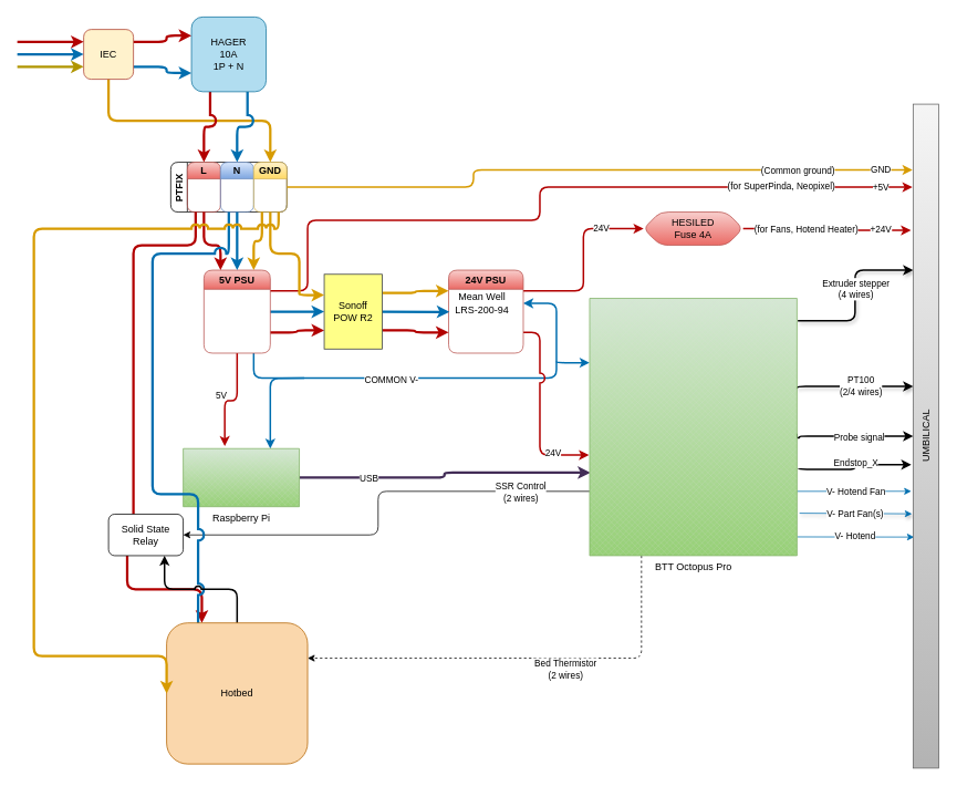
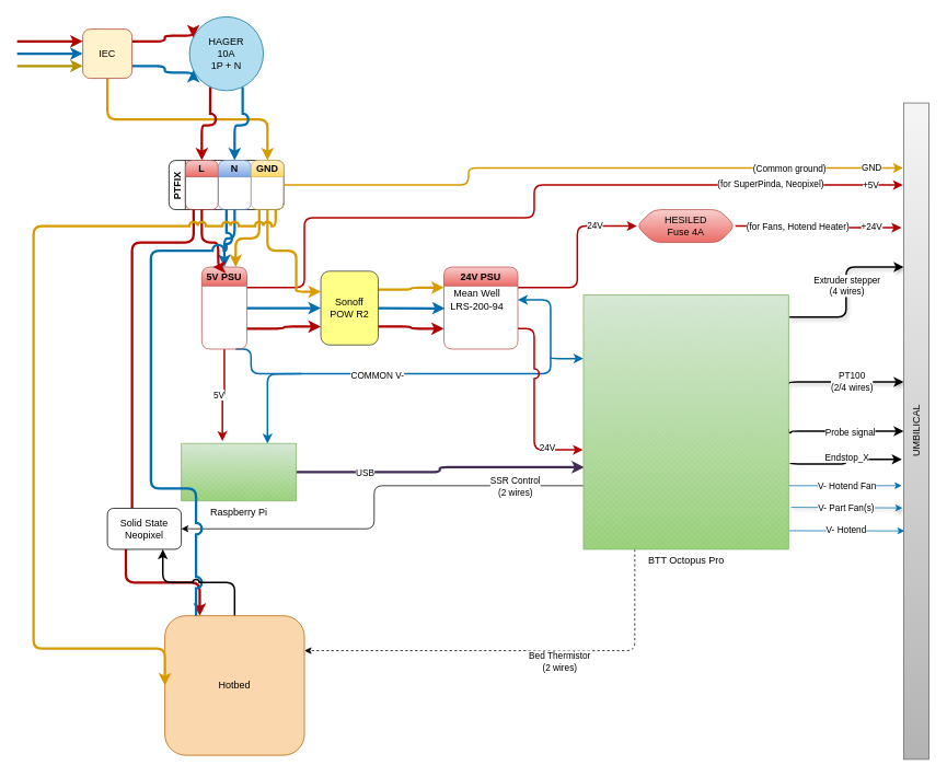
- <mxCell id="11" value="&lt;div&gt;HAGER&lt;/div&gt;&lt;div&gt;10A&lt;/div&gt;&lt;div&gt;1P + N&lt;br&gt;&lt;/div&gt;" style="whiteSpace=wrap;html=1;aspect=fixed;rounded=1;sketch=0;fillColor=#b1ddf0;strokeColor=#10739e;" parent="1" vertex="1"><mxGeometry x="230" y="20" width="90" height="90" as="geometry" /></mxCell>
+ <mxCell id="11" value="&lt;div&gt;HAGER&lt;/div&gt;&lt;div&gt;10A&lt;/div&gt;&lt;div&gt;1P + N&lt;br&gt;&lt;/div&gt;" style="ellipse;whiteSpace=wrap;html=1;aspect=fixed;sketch=0;fillColor=#b1ddf0;strokeColor=#10739e;" parent="1" vertex="1"><mxGeometry x="230" y="20" width="90" height="90" as="geometry" /></mxCell>
- <mxCell id="26" value="5V PSU" style="swimlane;rounded=1;sketch=0;fillColor=#f8cecc;gradientColor=#ea6b66;strokeColor=#b85450;" parent="1" vertex="1"><mxGeometry x="245" y="325" width="80" height="100" as="geometry" /></mxCell>
+ <mxCell id="26" value="5V PSU" style="swimlane;rounded=1;sketch=0;fillColor=#f8cecc;gradientColor=#ea6b66;strokeColor=#b85450;" parent="1" vertex="1"><mxGeometry x="245" y="325" width="55" height="100" as="geometry" /></mxCell>
- <mxCell id="63" value="&lt;div&gt;Sonoff&lt;/div&gt;&lt;div&gt;POW R2&lt;br&gt;&lt;/div&gt;" style="whiteSpace=wrap;html=1;sketch=0;fillColor=#ffff88;strokeColor=#36393d;rounded=0;" parent="1" vertex="1"><mxGeometry x="390" y="330" width="70" height="90" as="geometry" /></mxCell>
+ <mxCell id="63" value="&lt;div&gt;Sonoff&lt;/div&gt;&lt;div&gt;POW R2&lt;br&gt;&lt;/div&gt;" style="rounded=1;whiteSpace=wrap;html=1;sketch=0;fillColor=#ffff88;strokeColor=#36393d;" parent="1" vertex="1"><mxGeometry x="390" y="330" width="70" height="90" as="geometry" /></mxCell>
- <mxCell id="68" value="Solid State Relay" style="rounded=1;whiteSpace=wrap;html=1;sketch=0;" parent="1" vertex="1"><mxGeometry x="130" y="619" width="90" height="50" as="geometry" /></mxCell>
+ <mxCell id="68" value="Solid State Neopixel" style="rounded=1;whiteSpace=wrap;html=1;sketch=0;" parent="1" vertex="1"><mxGeometry x="130" y="619" width="90" height="50" as="geometry" /></mxCell>
